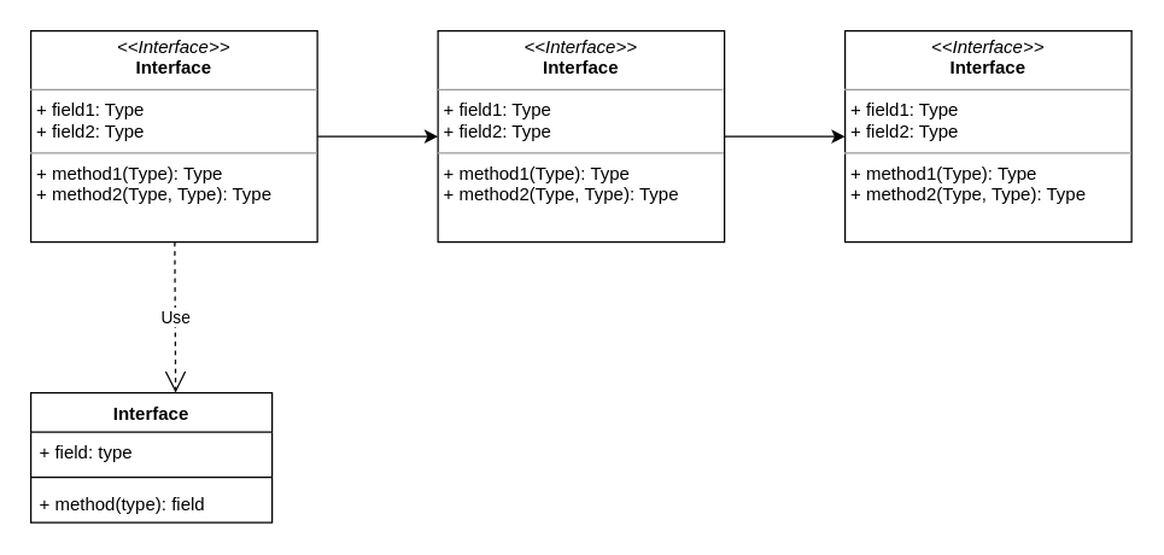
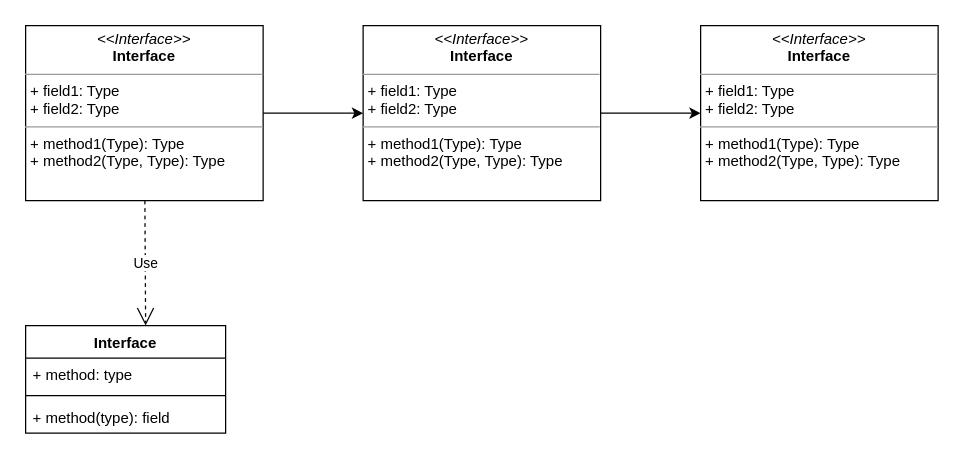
- <mxCell id="8" value="+ field: type" style="text;strokeColor=none;fillColor=none;align=left;verticalAlign=top;spacingLeft=4;spacingRight=4;overflow=hidden;rotatable=0;points=[[0,0.5],[1,0.5]];portConstraint=eastwest;" vertex="1" parent="7"><mxGeometry y="26" width="160" height="26" as="geometry" /></mxCell>
+ <mxCell id="8" value="+ method: type" style="text;strokeColor=none;fillColor=none;align=left;verticalAlign=top;spacingLeft=4;spacingRight=4;overflow=hidden;rotatable=0;points=[[0,0.5],[1,0.5]];portConstraint=eastwest;" vertex="1" parent="7"><mxGeometry y="26" width="160" height="26" as="geometry" /></mxCell>
